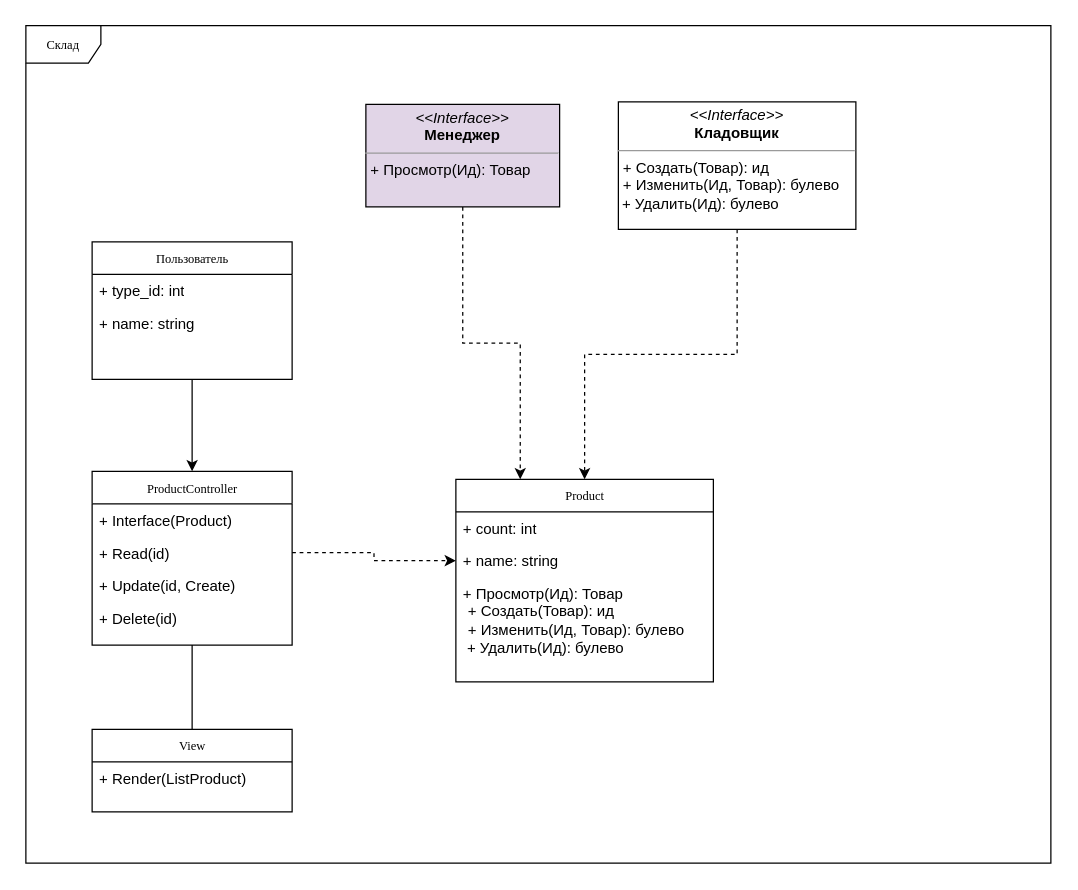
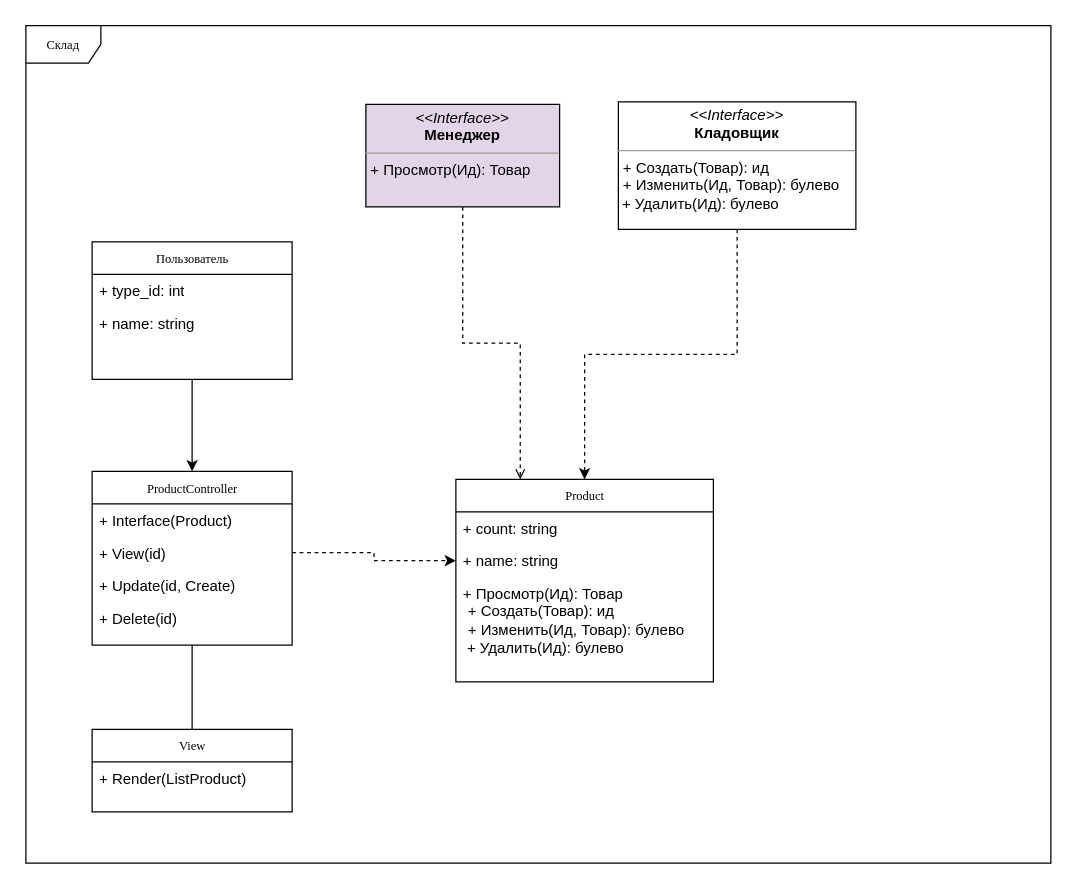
- <mxCell id="10" style="edgeStyle=orthogonalEdgeStyle;rounded=0;orthogonalLoop=1;jettySize=auto;html=1;entryX=0.25;entryY=0;entryDx=0;entryDy=0;dashed=1;" parent="1" source="11" target="18" edge="1"><mxGeometry relative="1" as="geometry" /></mxCell>
+ <mxCell id="10" style="edgeStyle=orthogonalEdgeStyle;rounded=0;orthogonalLoop=1;jettySize=auto;html=1;entryX=0.25;entryY=0;entryDx=0;entryDy=0;dashed=1;endArrow=open;" parent="1" source="11" target="18" edge="1"><mxGeometry relative="1" as="geometry" /></mxCell>
- <mxCell id="19" value="+ count: int" style="text;html=1;strokeColor=none;fillColor=none;align=left;verticalAlign=top;spacingLeft=4;spacingRight=4;whiteSpace=wrap;overflow=hidden;rotatable=0;points=[[0,0.5],[1,0.5]];portConstraint=eastwest;" parent="18" vertex="1"><mxGeometry y="26" width="206" height="26" as="geometry" /></mxCell>
+ <mxCell id="19" value="+ count: string" style="text;html=1;strokeColor=none;fillColor=none;align=left;verticalAlign=top;spacingLeft=4;spacingRight=4;whiteSpace=wrap;overflow=hidden;rotatable=0;points=[[0,0.5],[1,0.5]];portConstraint=eastwest;" parent="18" vertex="1"><mxGeometry y="26" width="206" height="26" as="geometry" /></mxCell>
- <mxCell id="15" value="+ Read(id)" style="text;html=1;strokeColor=none;fillColor=none;align=left;verticalAlign=top;spacingLeft=4;spacingRight=4;whiteSpace=wrap;overflow=hidden;rotatable=0;points=[[0,0.5],[1,0.5]];portConstraint=eastwest;" parent="13" vertex="1"><mxGeometry y="52" width="160" height="26" as="geometry" /></mxCell>
+ <mxCell id="15" value="+ View(id)" style="text;html=1;strokeColor=none;fillColor=none;align=left;verticalAlign=top;spacingLeft=4;spacingRight=4;whiteSpace=wrap;overflow=hidden;rotatable=0;points=[[0,0.5],[1,0.5]];portConstraint=eastwest;" parent="13" vertex="1"><mxGeometry y="52" width="160" height="26" as="geometry" /></mxCell>
